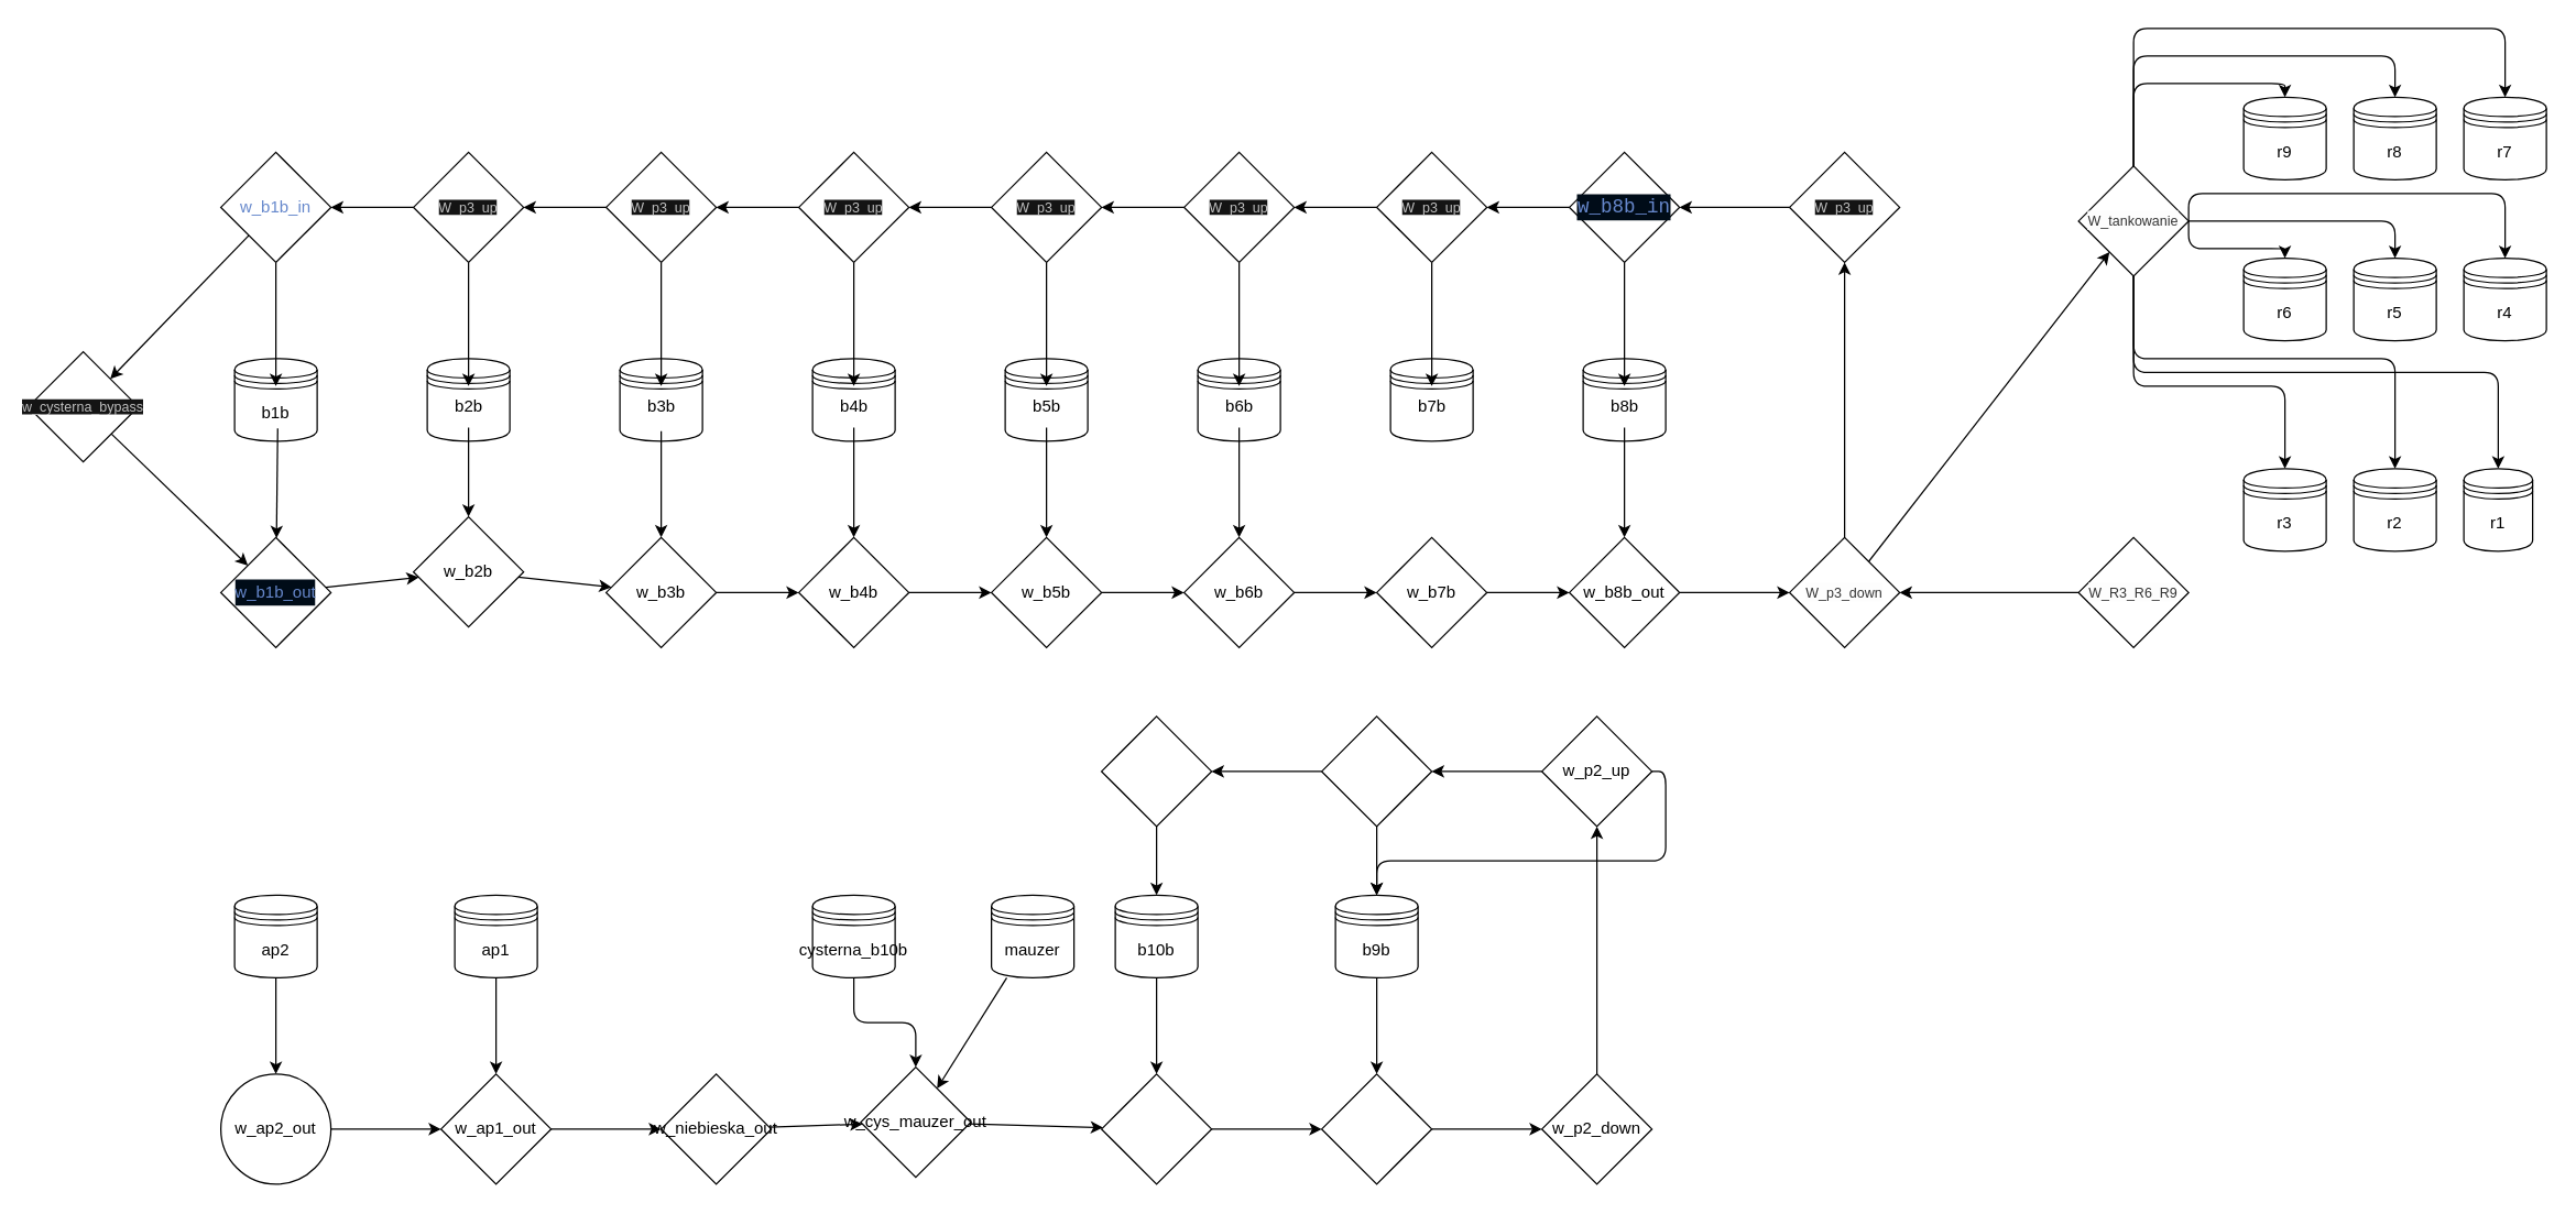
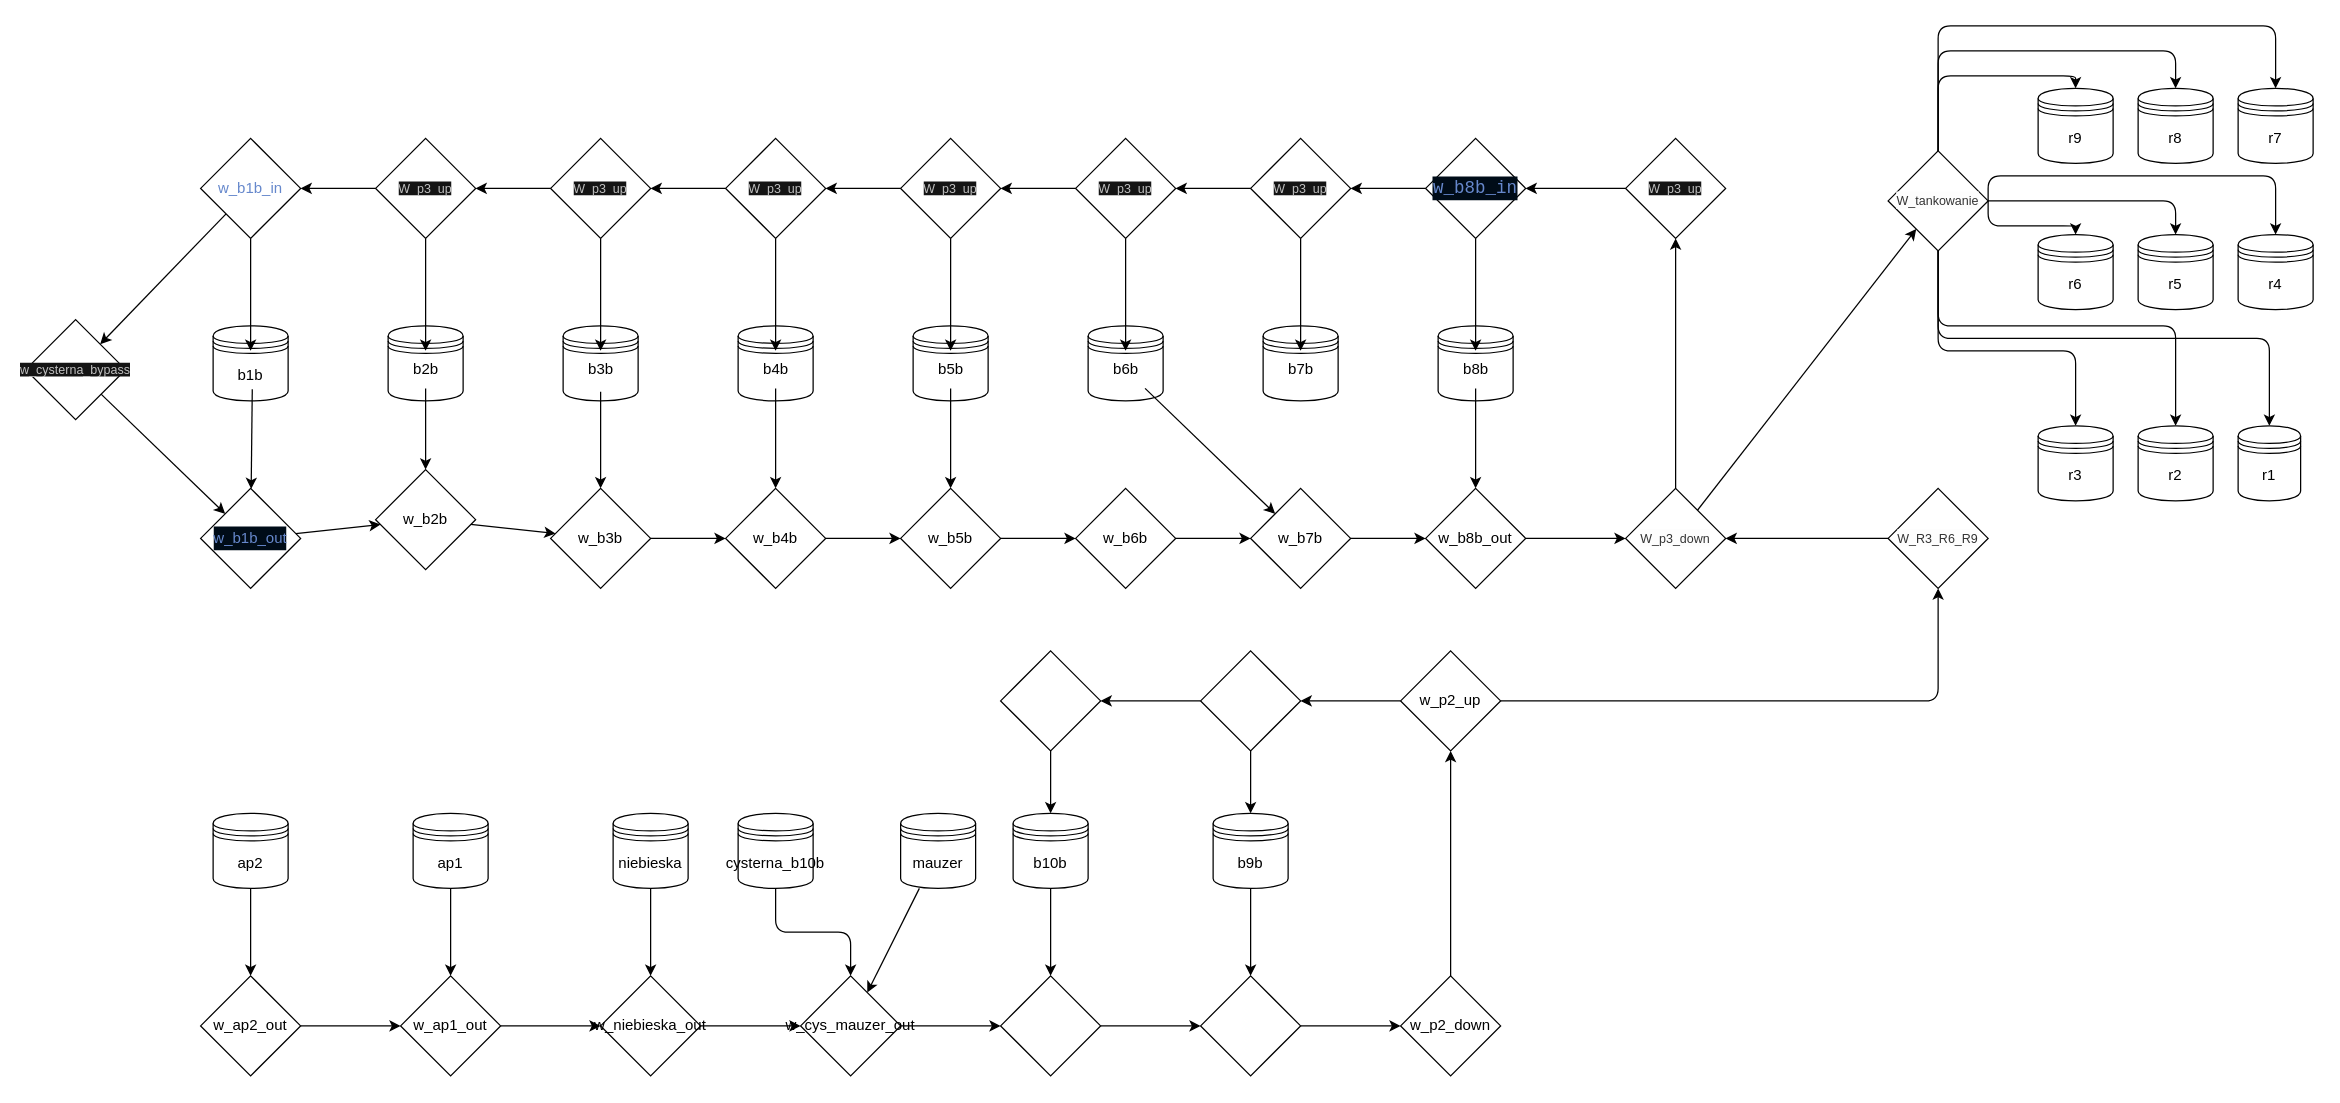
- <mxCell id="17" value="" style="edgeStyle=none;html=1;" parent="1" source="18" target="33" edge="1"><mxGeometry relative="1" as="geometry" /></mxCell>
+ <mxCell id="17" value="" style="edgeStyle=none;html=1;" parent="1" source="18" target="35" edge="1"><mxGeometry relative="1" as="geometry" /></mxCell>
- <mxCell id="119" style="edgeStyle=orthogonalEdgeStyle;html=1;exitX=1;exitY=0.5;exitDx=0;exitDy=0;" parent="1" source="120" target="113" edge="1"><mxGeometry relative="1" as="geometry" /></mxCell>
+ <mxCell id="119" style="edgeStyle=orthogonalEdgeStyle;html=1;exitX=1;exitY=0.5;exitDx=0;exitDy=0;entryX=0.5;entryY=1;entryDx=0;entryDy=0;" parent="1" source="120" target="44" edge="1"><mxGeometry relative="1" as="geometry" /></mxCell>
+ <mxCell id="103" value="niebieska" style="shape=datastore;whiteSpace=wrap;html=1;" parent="1" vertex="1"><mxGeometry x="490" y="650" width="60" height="60" as="geometry" /></mxCell>
+ <mxCell id="102" value="" style="edgeStyle=none;html=1;" parent="1" source="103" target="99" edge="1"><mxGeometry relative="1" as="geometry" /></mxCell>
- <mxCell id="105" value="w_cys_mauzer_out" style="rhombus;whiteSpace=wrap;html=1;" parent="1" vertex="1"><mxGeometry x="625" y="775" width="80" height="80" as="geometry" /></mxCell>
+ <mxCell id="105" value="w_cys_mauzer_out" style="rhombus;whiteSpace=wrap;html=1;" parent="1" vertex="1"><mxGeometry x="640" y="780" width="80" height="80" as="geometry" /></mxCell>
- <mxCell id="95" value="w_ap2_out" style="ellipse;whiteSpace=wrap;html=1;" parent="1" vertex="1"><mxGeometry x="160" y="780" width="80" height="80" as="geometry" /></mxCell>
+ <mxCell id="95" value="w_ap2_out" style="rhombus;whiteSpace=wrap;html=1;" parent="1" vertex="1"><mxGeometry x="160" y="780" width="80" height="80" as="geometry" /></mxCell>
